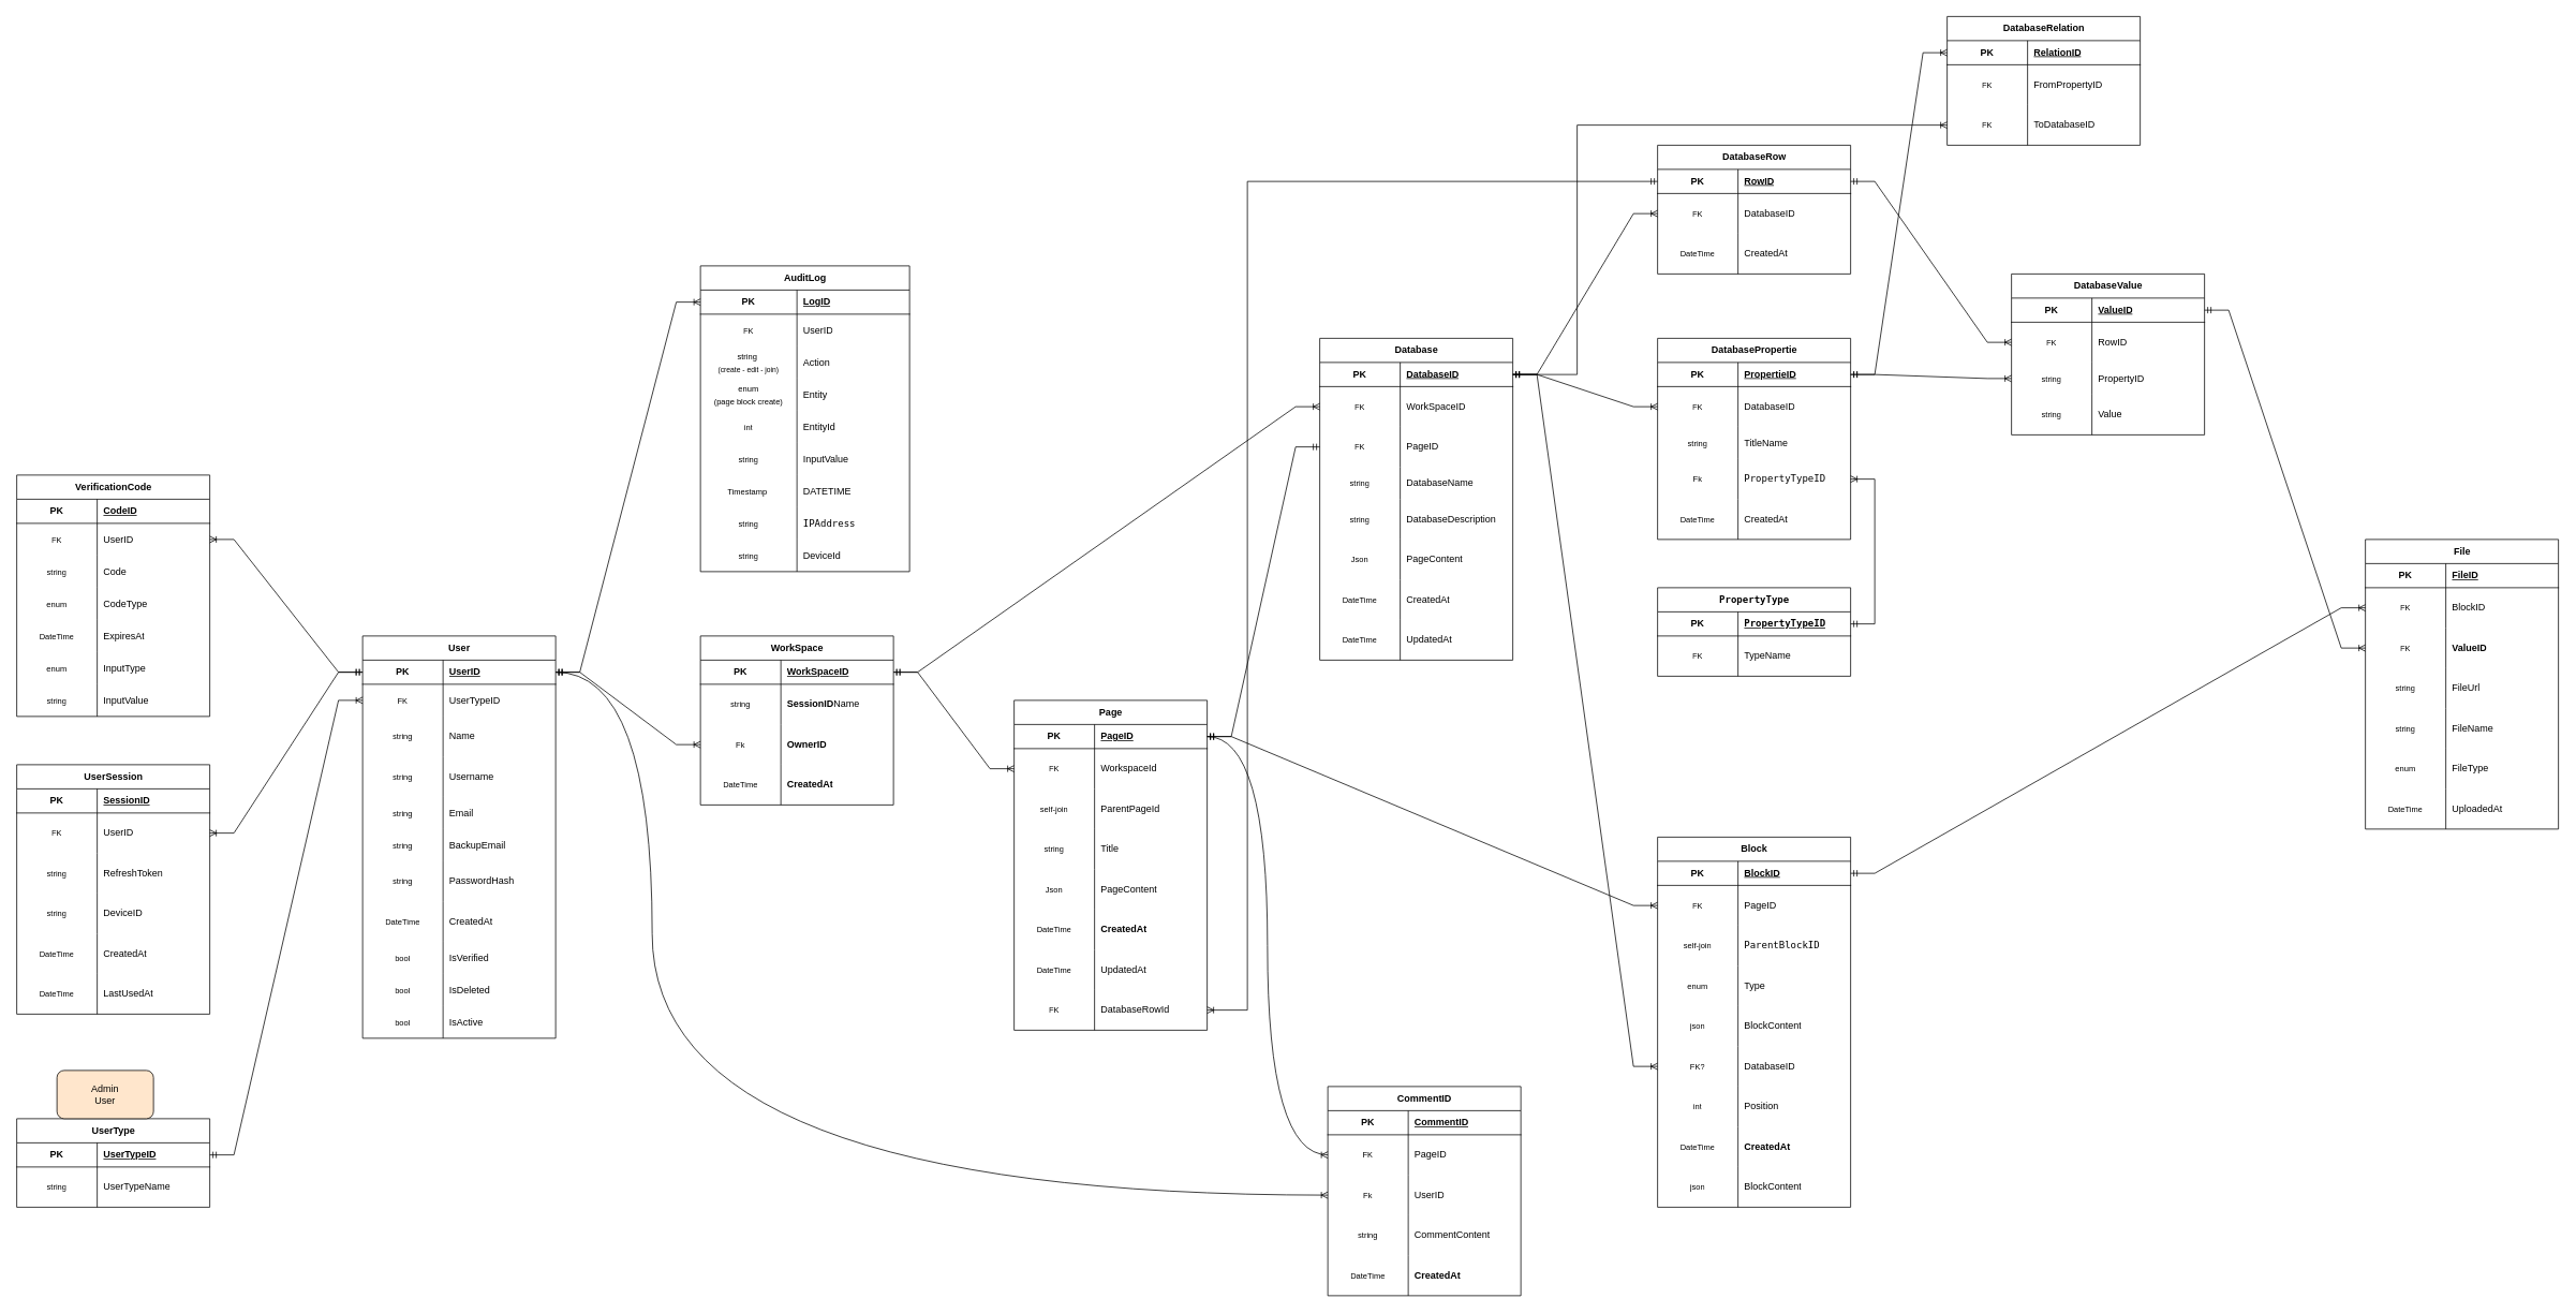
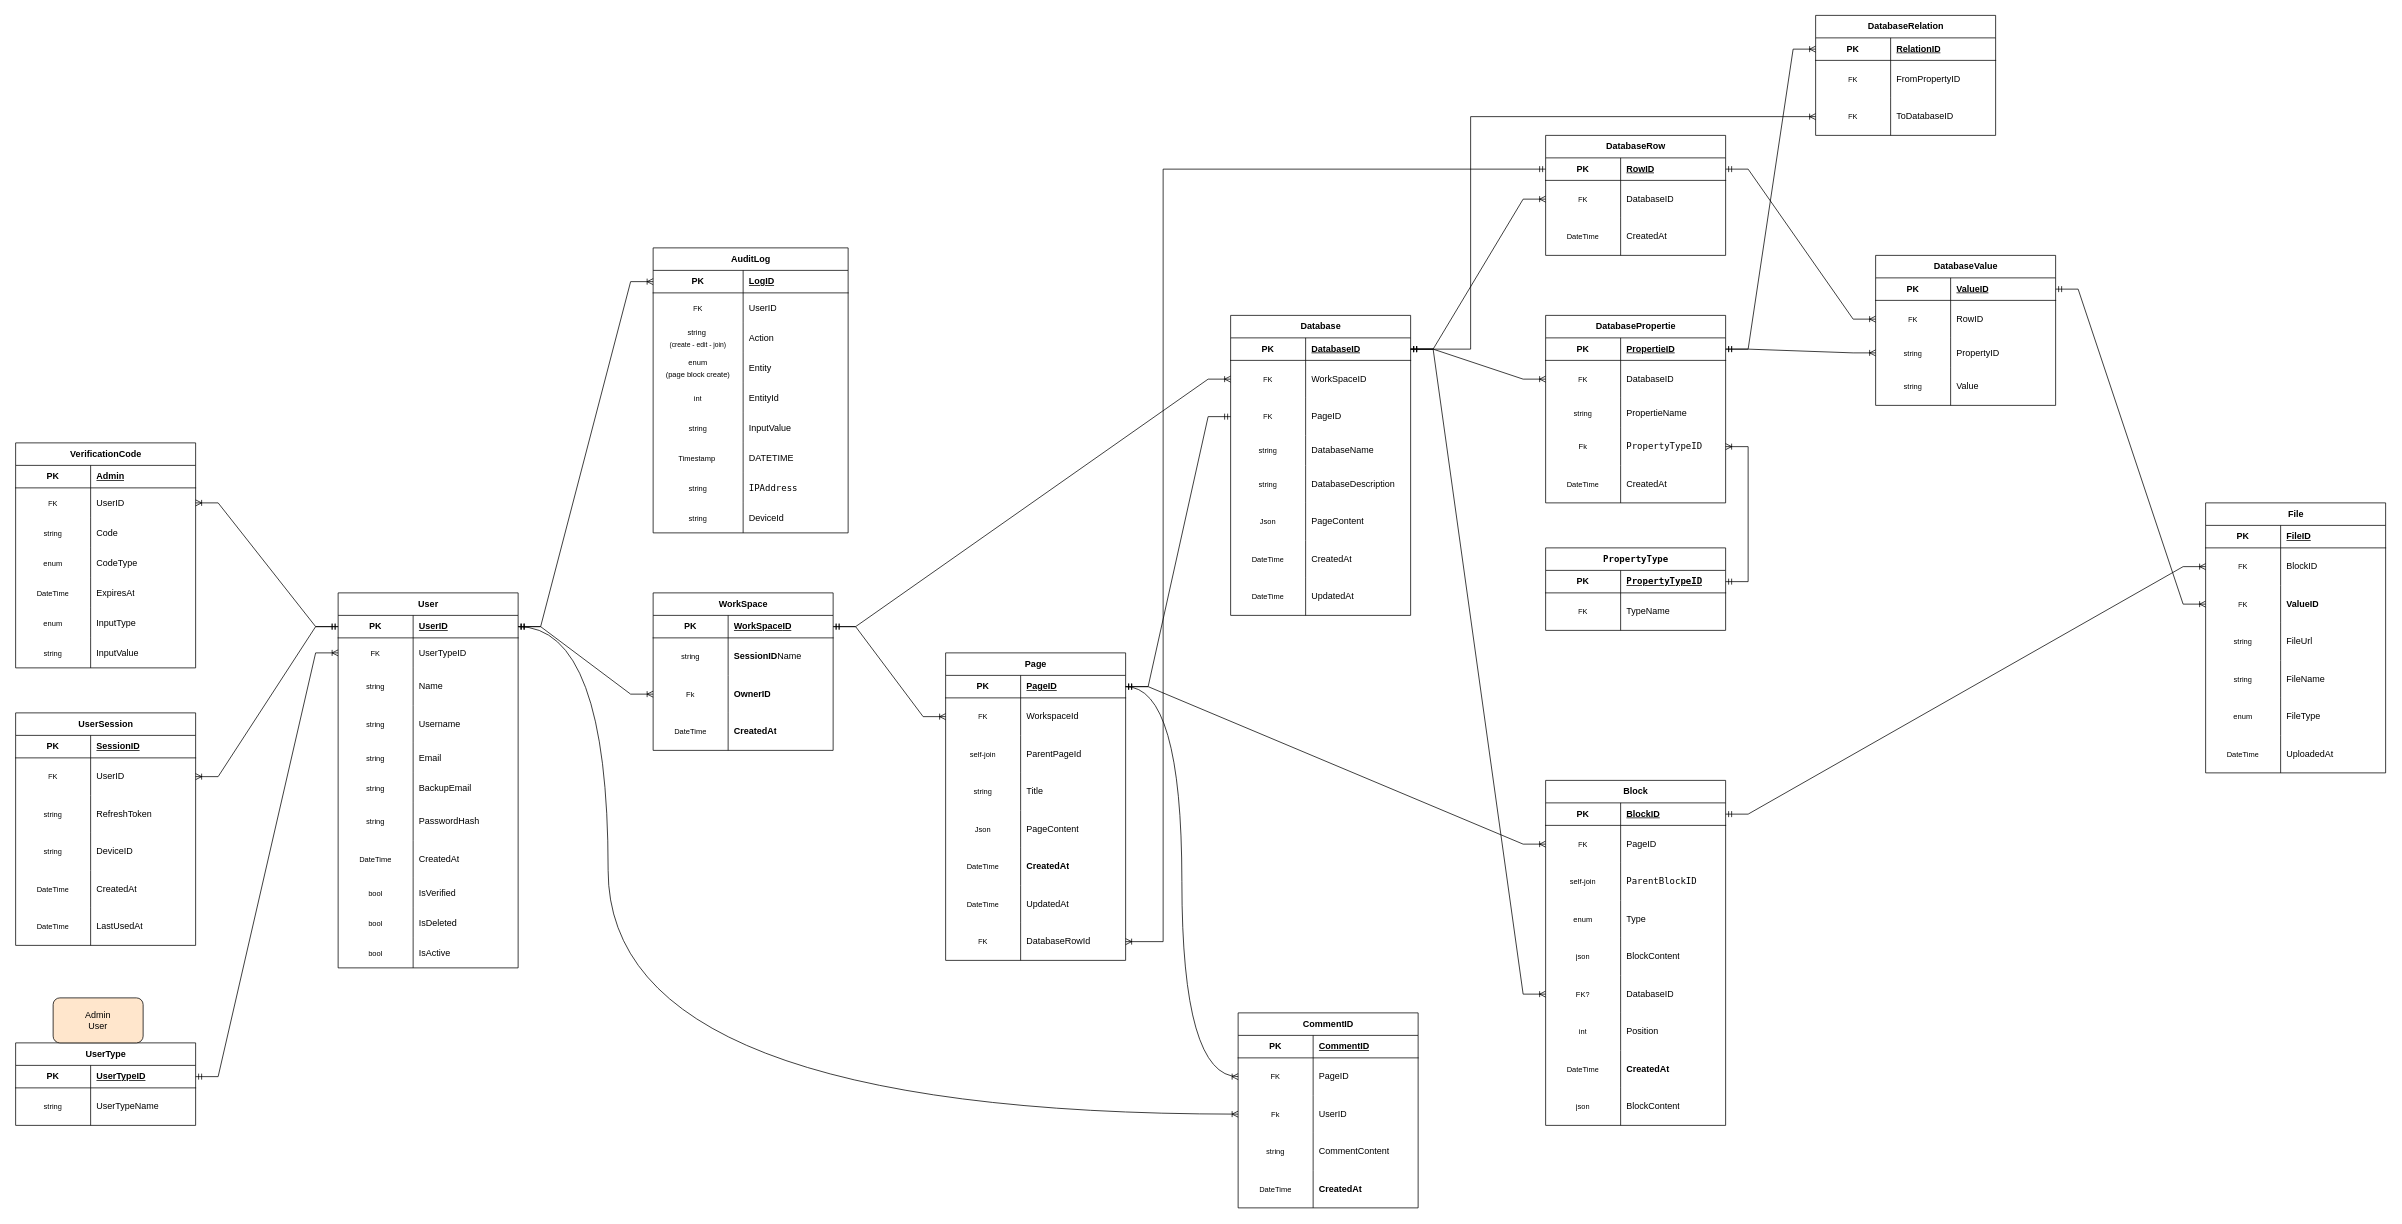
- <mxCell id="259" value="&lt;span style=&quot;text-align: center; text-wrap-mode: nowrap;&quot;&gt;Title&lt;/span&gt;Name" style="shape=partialRectangle;connectable=0;fillColor=none;top=0;left=0;bottom=0;right=0;align=left;spacingLeft=6;overflow=hidden;whiteSpace=wrap;html=1;" parent="257" vertex="1"><mxGeometry x="100" width="140" height="40" as="geometry"><mxRectangle width="140" height="40" as="alternateBounds" /></mxGeometry></mxCell>
+ <mxCell id="259" value="&lt;span style=&quot;text-align: center; text-wrap-mode: nowrap;&quot;&gt;Propertie&lt;/span&gt;Name" style="shape=partialRectangle;connectable=0;fillColor=none;top=0;left=0;bottom=0;right=0;align=left;spacingLeft=6;overflow=hidden;whiteSpace=wrap;html=1;" parent="257" vertex="1"><mxGeometry x="100" width="140" height="40" as="geometry"><mxRectangle width="140" height="40" as="alternateBounds" /></mxGeometry></mxCell>
- <mxCell id="5" value="CodeID" style="shape=partialRectangle;connectable=0;fillColor=none;top=0;left=0;bottom=0;right=0;align=left;spacingLeft=6;fontStyle=5;overflow=hidden;whiteSpace=wrap;html=1;" parent="3" vertex="1"><mxGeometry x="100" width="140" height="30" as="geometry"><mxRectangle width="140" height="30" as="alternateBounds" /></mxGeometry></mxCell>
+ <mxCell id="5" value="Admin" style="shape=partialRectangle;connectable=0;fillColor=none;top=0;left=0;bottom=0;right=0;align=left;spacingLeft=6;fontStyle=5;overflow=hidden;whiteSpace=wrap;html=1;" parent="3" vertex="1"><mxGeometry x="100" width="140" height="30" as="geometry"><mxRectangle width="140" height="30" as="alternateBounds" /></mxGeometry></mxCell>
